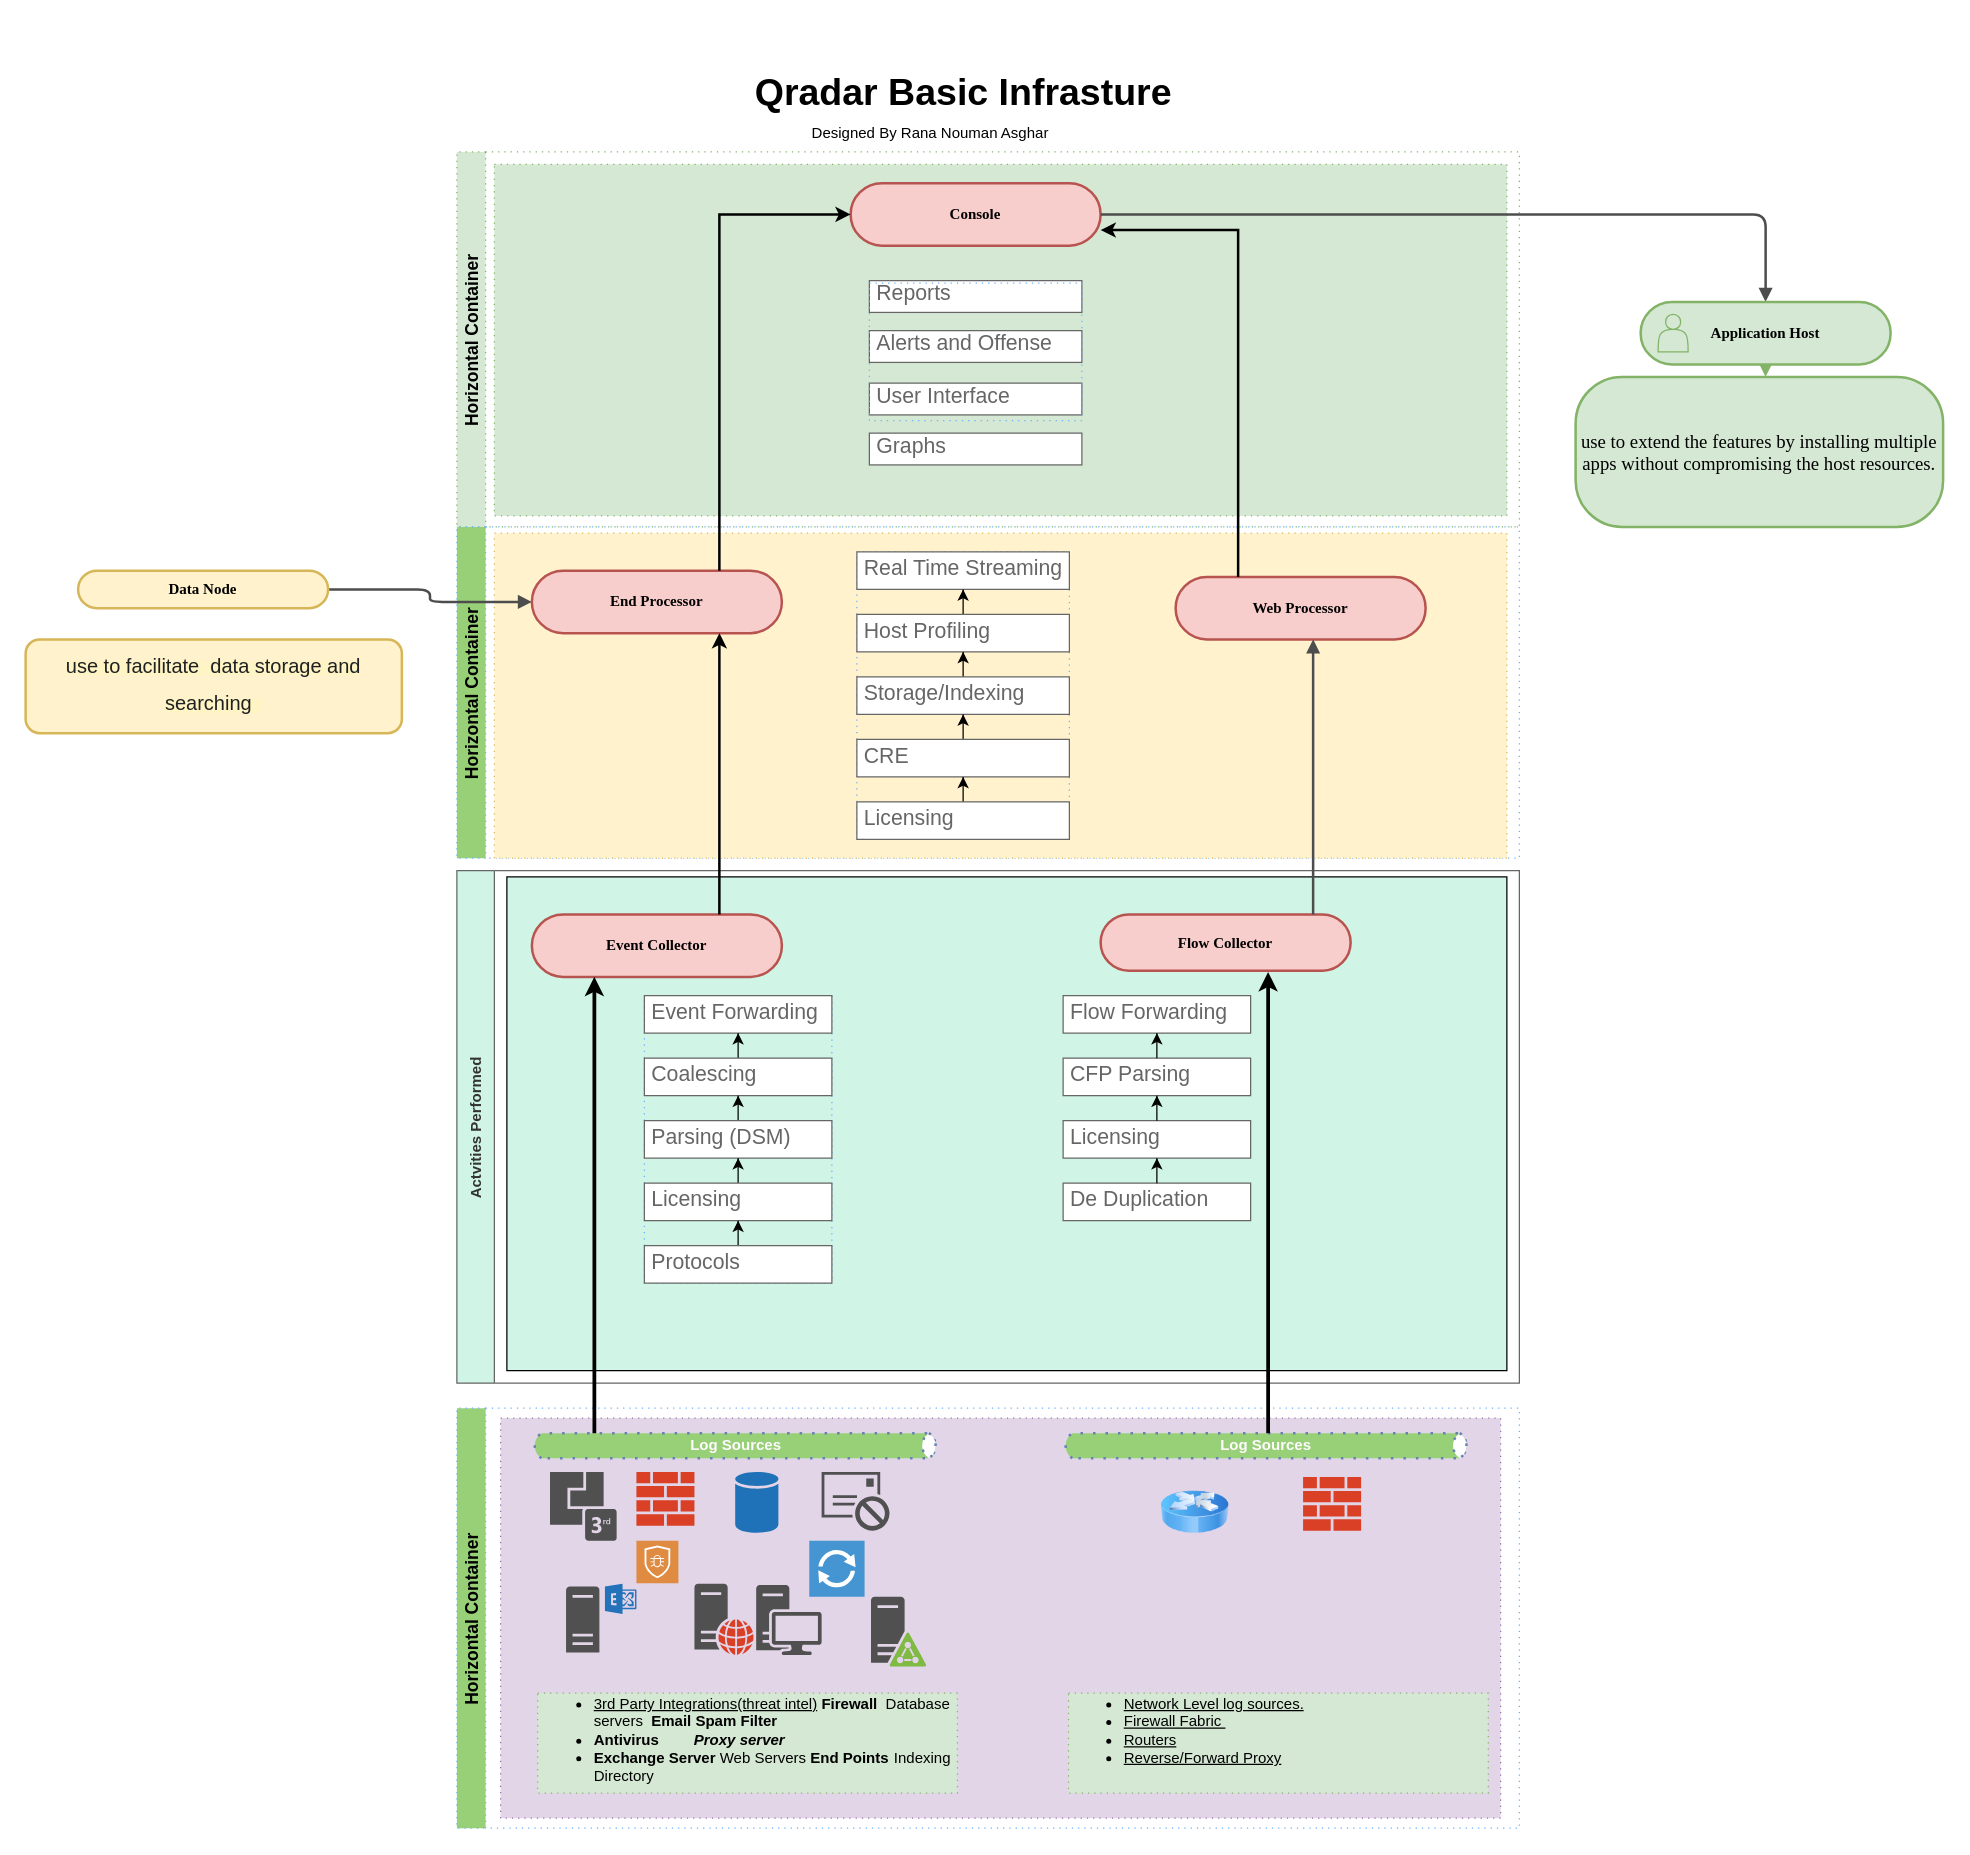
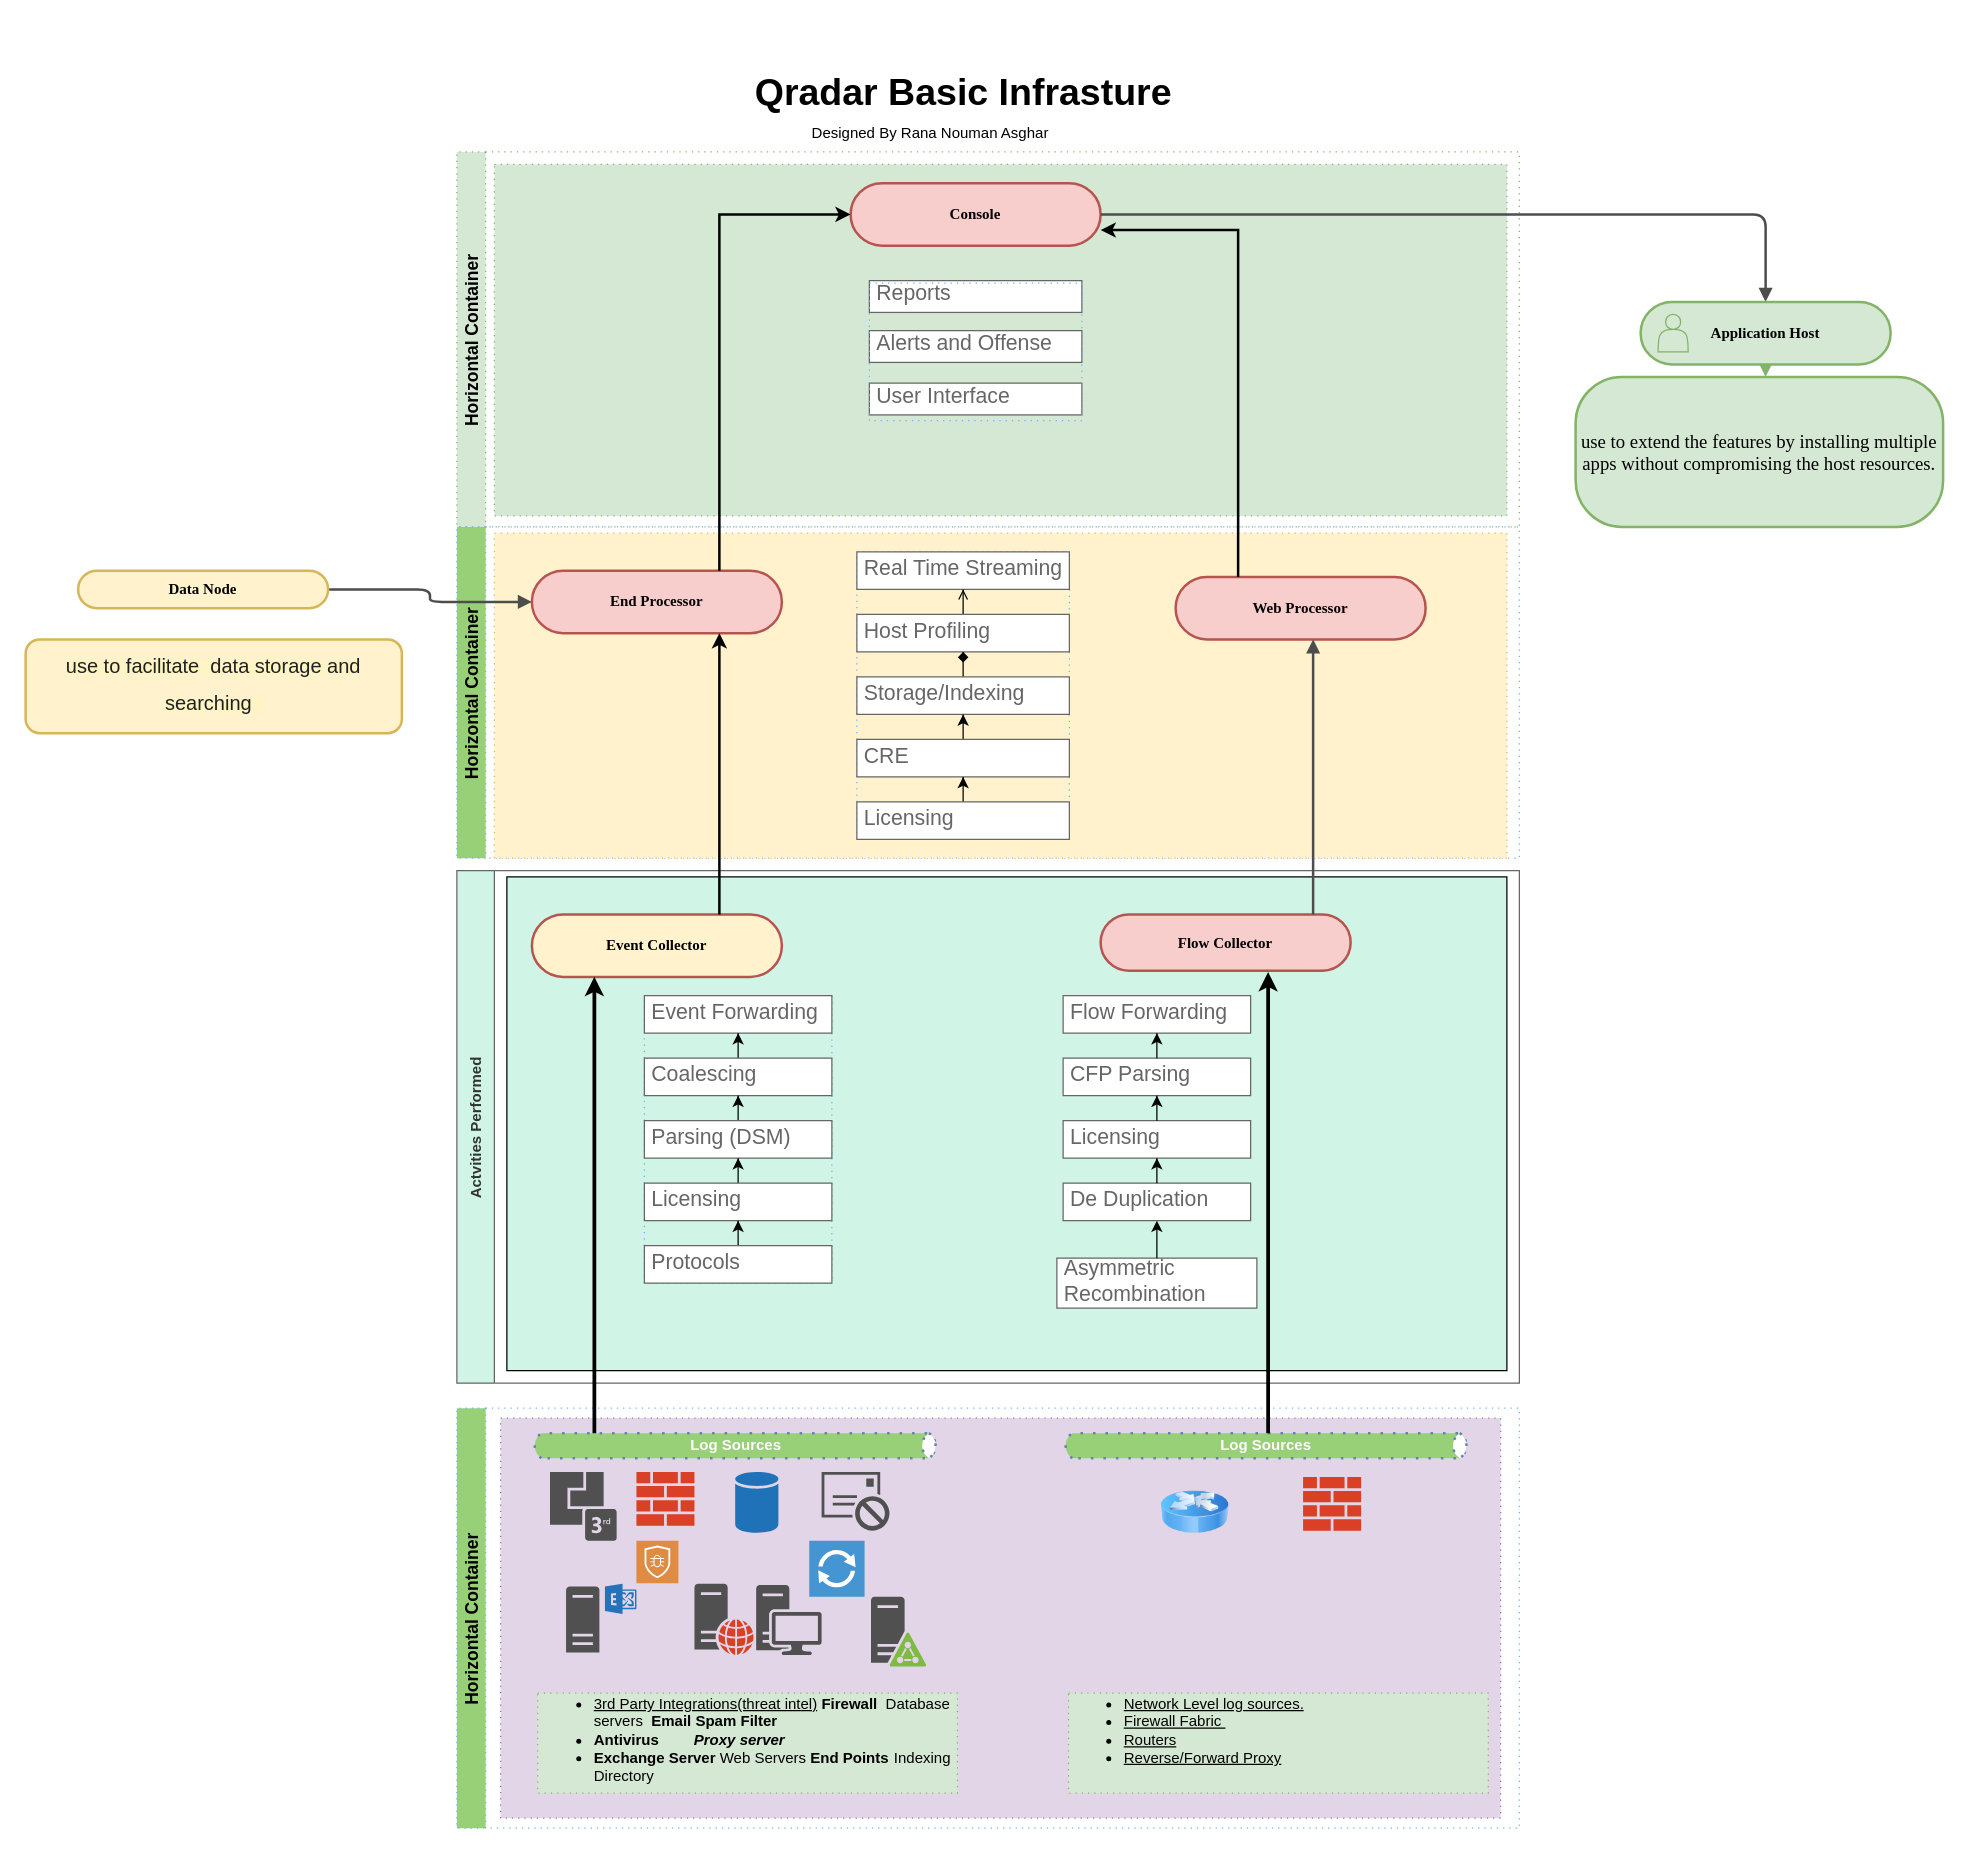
- <mxCell id="5" value="Graphs" style="strokeWidth=1;shadow=0;dashed=0;align=center;html=1;shape=mxgraph.mockup.text.textBox;fontColor=#666666;align=left;fontSize=17;spacingLeft=4;spacingTop=-3;strokeColor=#666666;mainText=" parent="4" vertex="1"><mxGeometry y="122.001" width="170" height="25.435" as="geometry" /></mxCell>
- <mxCell id="35" value="" style="edgeStyle=orthogonalEdgeStyle;rounded=0;orthogonalLoop=1;jettySize=auto;html=1;" parent="33" source="36" target="34" edge="1"><mxGeometry relative="1" as="geometry" /></mxCell>
+ <mxCell id="35" value="" style="edgeStyle=orthogonalEdgeStyle;rounded=0;orthogonalLoop=1;jettySize=auto;html=1;endArrow=open;" parent="33" source="36" target="34" edge="1"><mxGeometry relative="1" as="geometry" /></mxCell>
- <mxCell id="37" value="" style="edgeStyle=orthogonalEdgeStyle;rounded=0;orthogonalLoop=1;jettySize=auto;html=1;" parent="33" source="38" target="36" edge="1"><mxGeometry relative="1" as="geometry" /></mxCell>
+ <mxCell id="37" value="" style="edgeStyle=orthogonalEdgeStyle;rounded=0;orthogonalLoop=1;jettySize=auto;html=1;endArrow=diamond;" parent="33" source="38" target="36" edge="1"><mxGeometry relative="1" as="geometry" /></mxCell>
- <mxCell id="46" value="Event Collector" style="whiteSpace=wrap;html=1;rounded=1;shadow=0;comic=0;strokeWidth=2;fontFamily=Verdana;align=center;fontSize=12;fontStyle=1;fillColor=#f8cecc;strokeColor=#b85450;arcSize=50;" parent="43" vertex="1"><mxGeometry x="60" y="35" width="200" height="50" as="geometry" /></mxCell>
+ <mxCell id="46" value="Event Collector" style="whiteSpace=wrap;html=1;rounded=1;shadow=0;comic=0;strokeWidth=2;fontFamily=Verdana;align=center;fontSize=12;fontStyle=1;fillColor=#fff2cc;strokeColor=#b85450;arcSize=50;" parent="43" vertex="1"><mxGeometry x="60" y="35" width="200" height="50" as="geometry" /></mxCell>
+ <mxCell id="66" value="" style="edgeStyle=orthogonalEdgeStyle;rounded=0;orthogonalLoop=1;jettySize=auto;html=1;" parent="57" source="62" target="61" edge="1"><mxGeometry relative="1" as="geometry" /></mxCell>
+ <mxCell id="62" value="Asymmetric Recombination" style="strokeWidth=1;shadow=0;dashed=0;align=center;html=1;shape=mxgraph.mockup.text.textBox;fontColor=#666666;align=left;fontSize=17;spacingLeft=4;spacingTop=-3;strokeColor=#666666;mainText=;whiteSpace=wrap;" parent="57" vertex="1"><mxGeometry y="210" width="160" height="40" as="geometry" /></mxCell>
